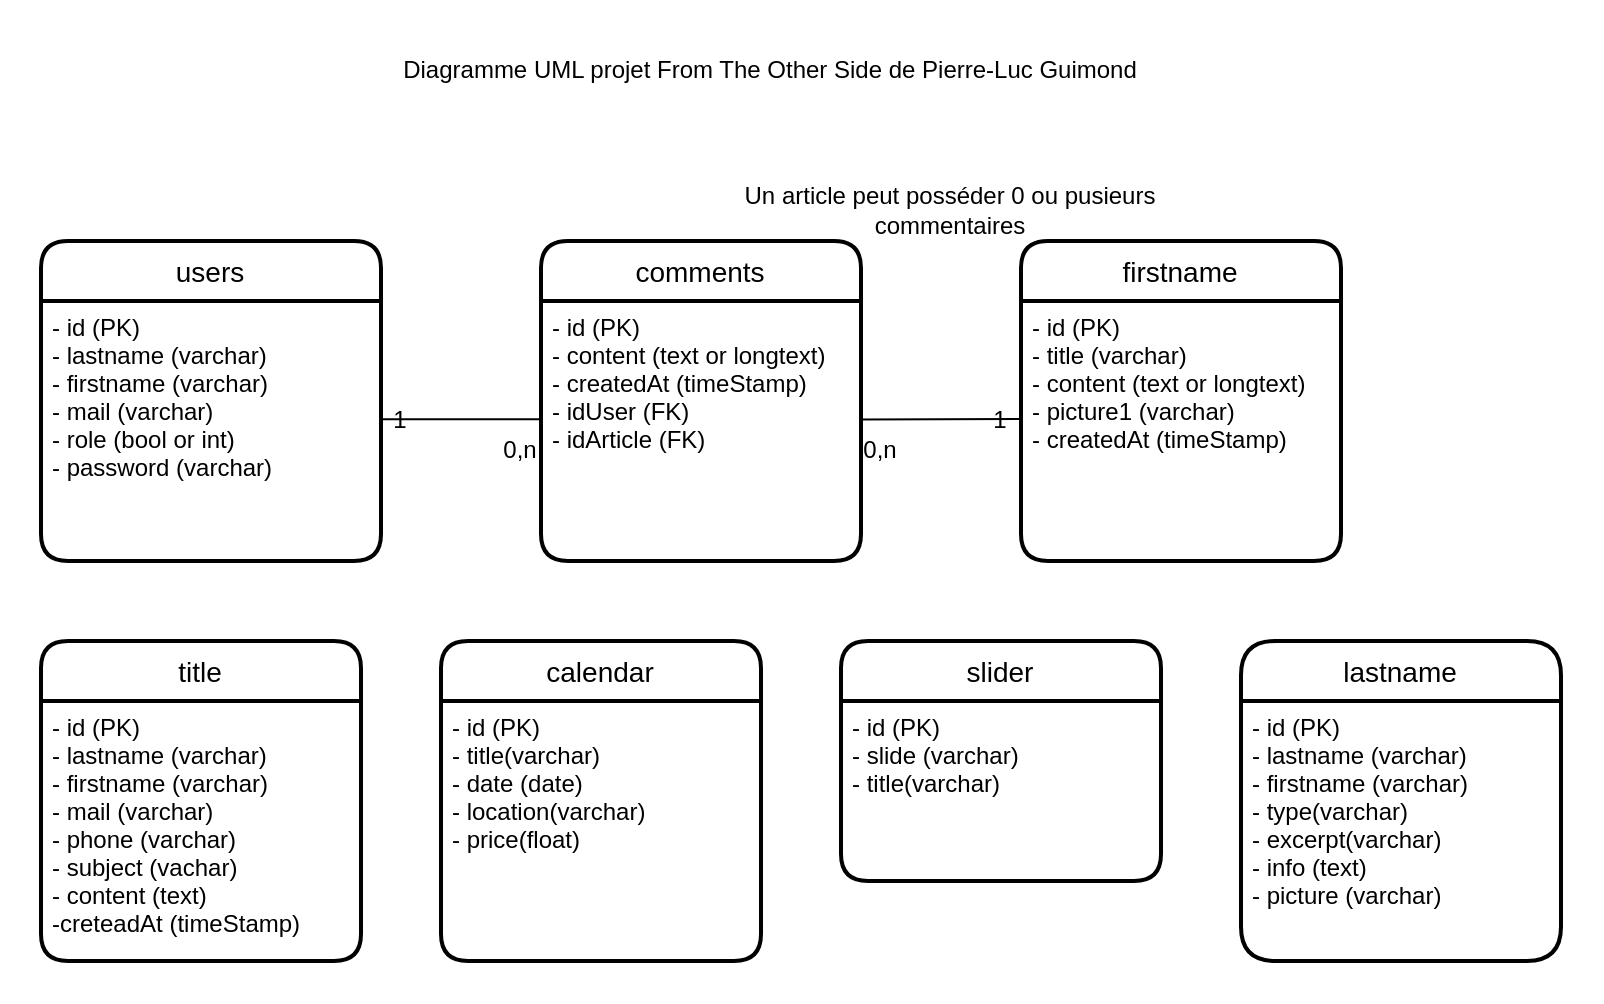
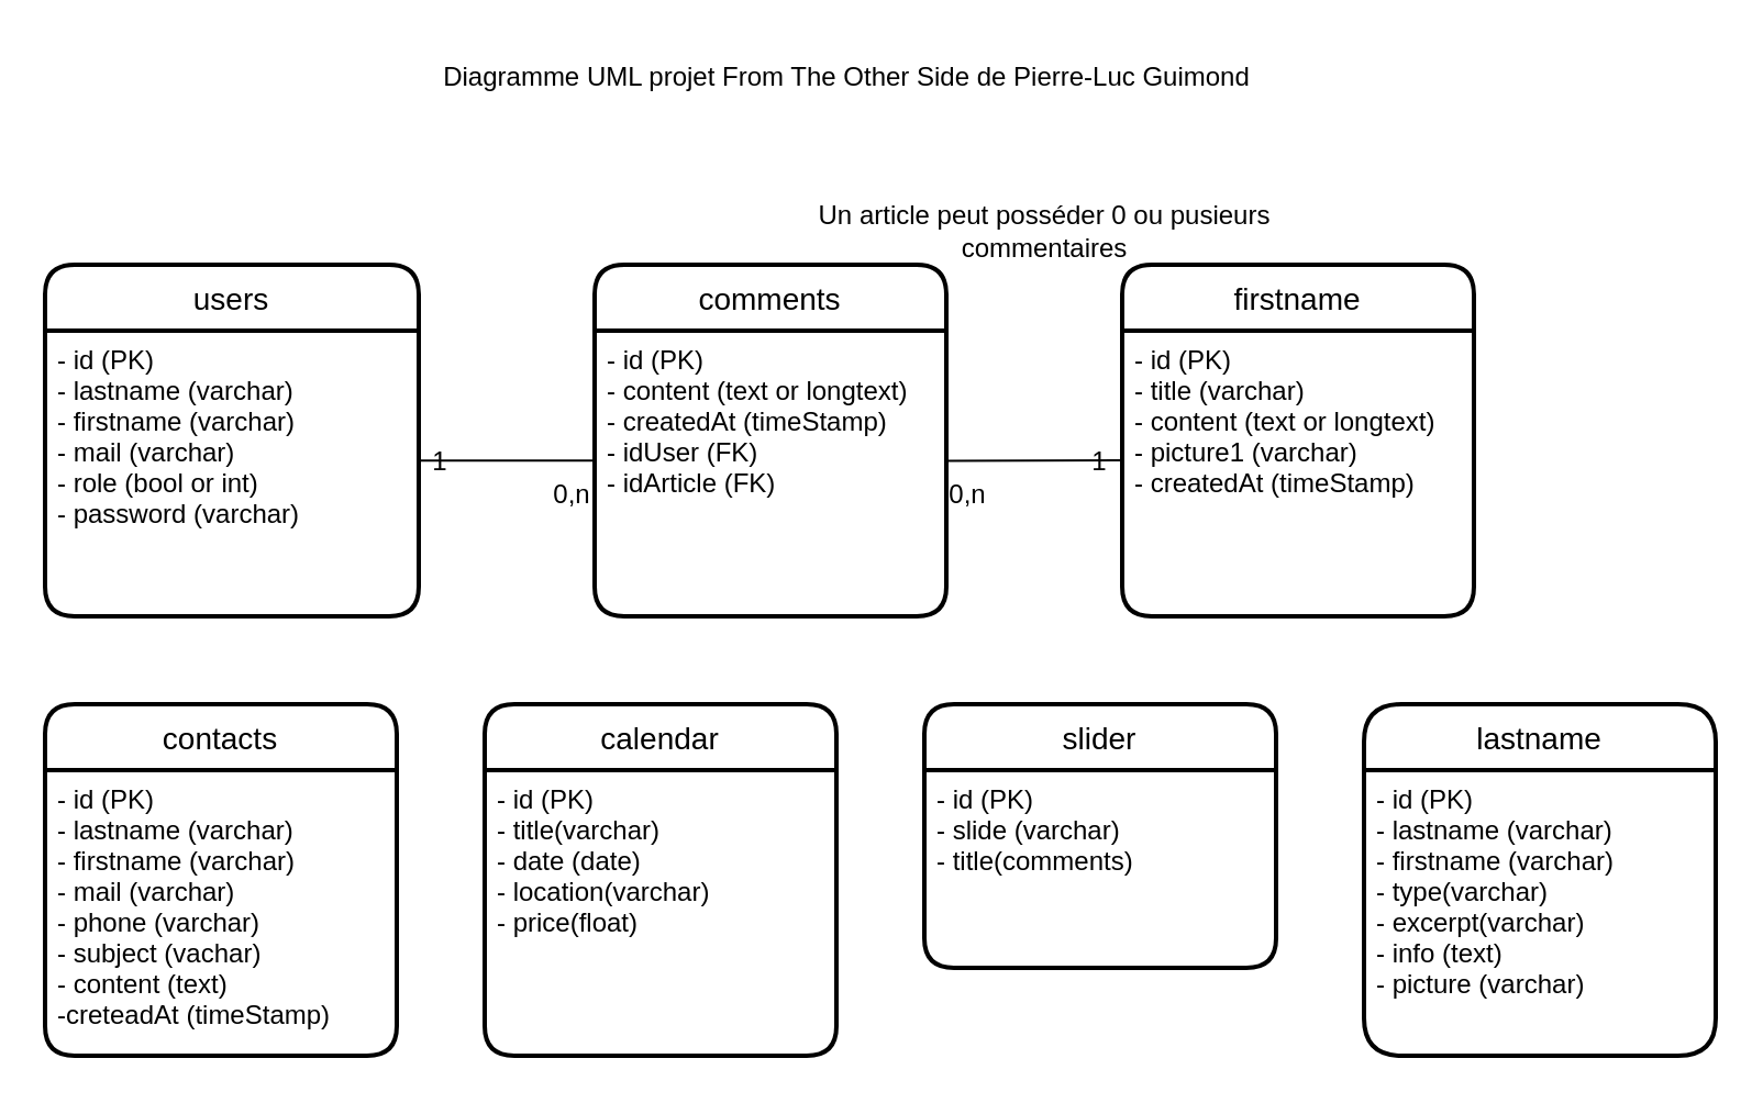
- <mxCell id="8" value="title" style="swimlane;childLayout=stackLayout;horizontal=1;startSize=30;horizontalStack=0;rounded=1;fontSize=14;fontStyle=0;strokeWidth=2;resizeParent=0;resizeLast=1;shadow=0;dashed=0;align=center;" parent="1" vertex="1"><mxGeometry x="20" y="320" width="160" height="160" as="geometry" /></mxCell>
+ <mxCell id="8" value="contacts" style="swimlane;childLayout=stackLayout;horizontal=1;startSize=30;horizontalStack=0;rounded=1;fontSize=14;fontStyle=0;strokeWidth=2;resizeParent=0;resizeLast=1;shadow=0;dashed=0;align=center;" parent="1" vertex="1"><mxGeometry x="20" y="320" width="160" height="160" as="geometry" /></mxCell>
- <mxCell id="13" value="- id (PK)&#10;- slide (varchar)&#10;- title(varchar)" style="align=left;strokeColor=none;fillColor=none;spacingLeft=4;fontSize=12;verticalAlign=top;resizable=0;rotatable=0;part=1;" parent="12" vertex="1"><mxGeometry y="30" width="160" height="90" as="geometry" /></mxCell>
+ <mxCell id="13" value="- id (PK)&#10;- slide (varchar)&#10;- title(comments)" style="align=left;strokeColor=none;fillColor=none;spacingLeft=4;fontSize=12;verticalAlign=top;resizable=0;rotatable=0;part=1;" parent="12" vertex="1"><mxGeometry y="30" width="160" height="90" as="geometry" /></mxCell>
